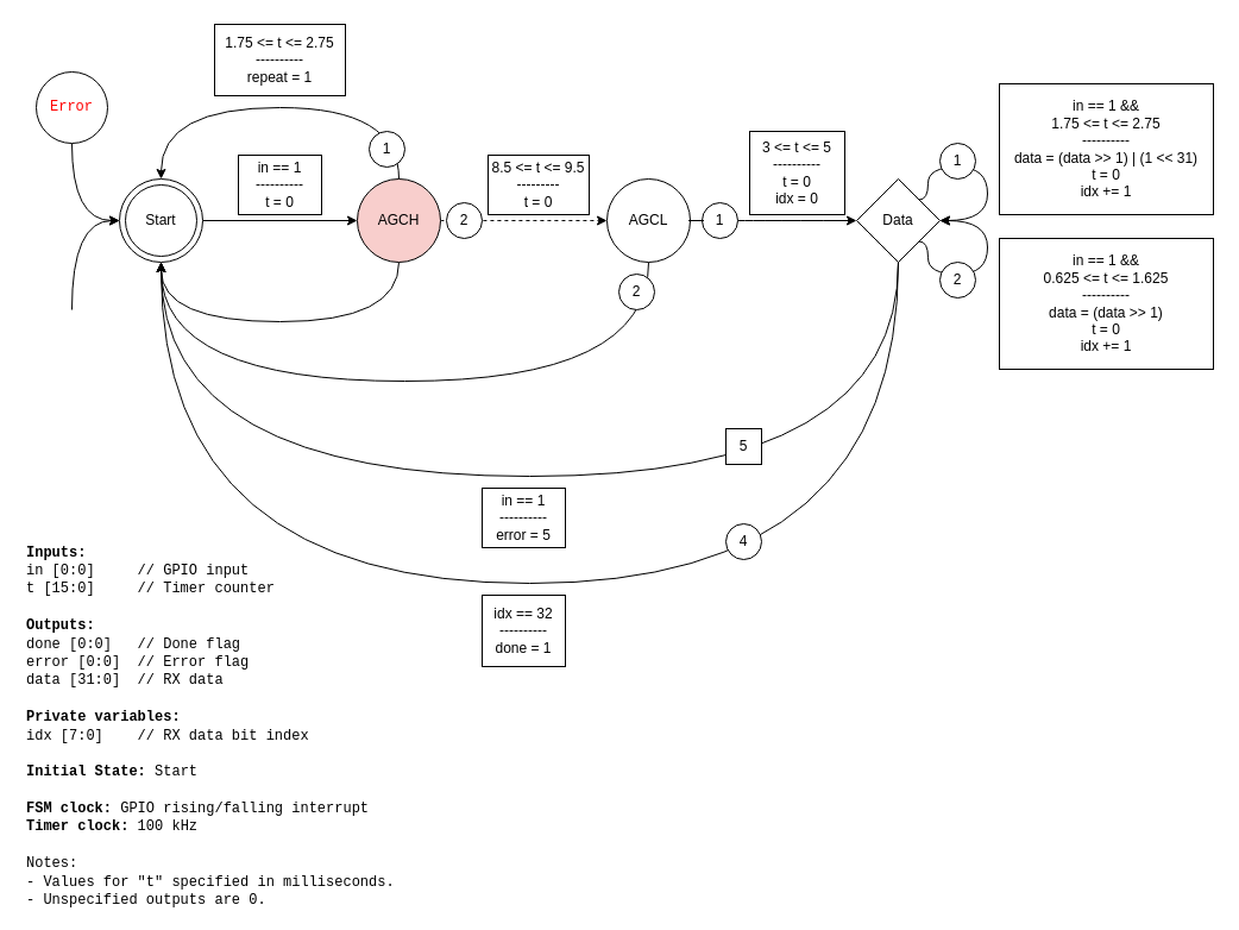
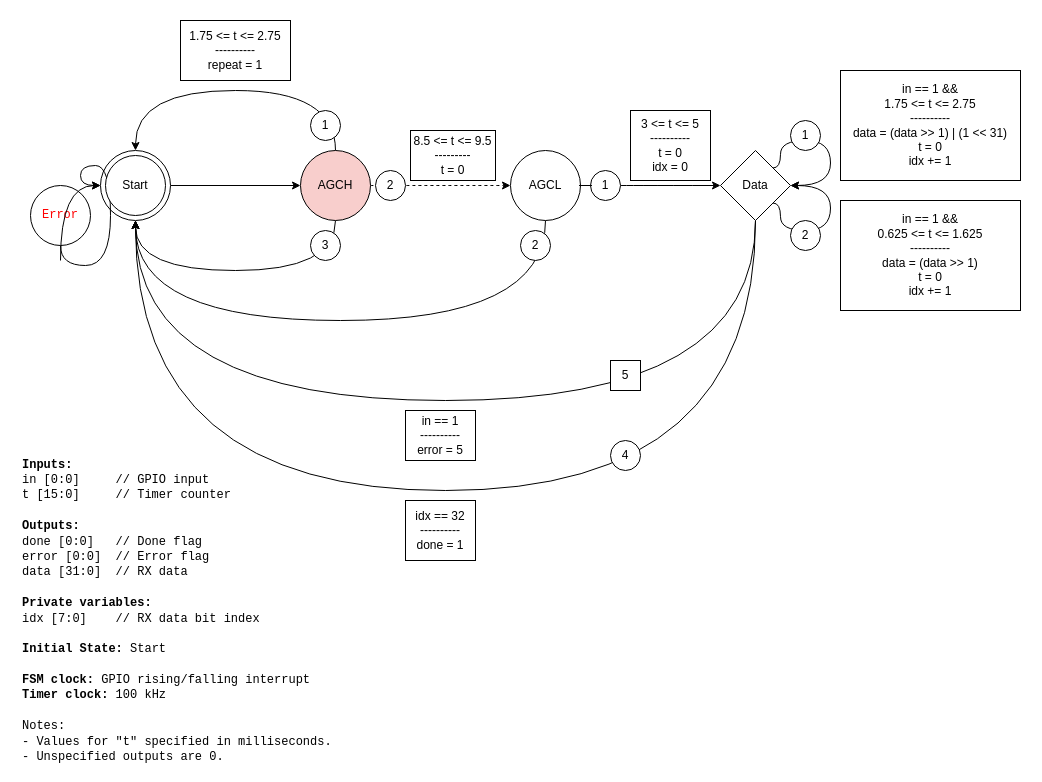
- <mxCell id="29" value="&lt;font color=&quot;#FF0000&quot;&gt;Error&lt;/font&gt;" style="ellipse;whiteSpace=wrap;html=1;sketch=0;fontFamily=Courier New;" vertex="1" parent="1"><mxGeometry x="30" y="60" width="60" height="60" as="geometry" /></mxCell>
+ <mxCell id="29" value="&lt;font color=&quot;#FF0000&quot;&gt;Error&lt;/font&gt;" style="ellipse;whiteSpace=wrap;html=1;sketch=0;fontFamily=Courier New;" vertex="1" parent="1"><mxGeometry x="30" y="185" width="60" height="60" as="geometry" /></mxCell>
- <mxCell id="8" value="&lt;div&gt;in == 1&lt;br&gt;&lt;/div&gt;&lt;div&gt;----------&lt;/div&gt;&lt;div&gt;t = 0&lt;br&gt;&lt;/div&gt;" style="whiteSpace=wrap;html=1;sketch=0;" vertex="1" parent="1"><mxGeometry x="200" y="130" width="70" height="50" as="geometry" /></mxCell>
+ <mxCell id="35" value="3" style="ellipse;whiteSpace=wrap;html=1;sketch=0;" vertex="1" parent="1"><mxGeometry x="310" y="230" width="30" height="30" as="geometry" /></mxCell>
